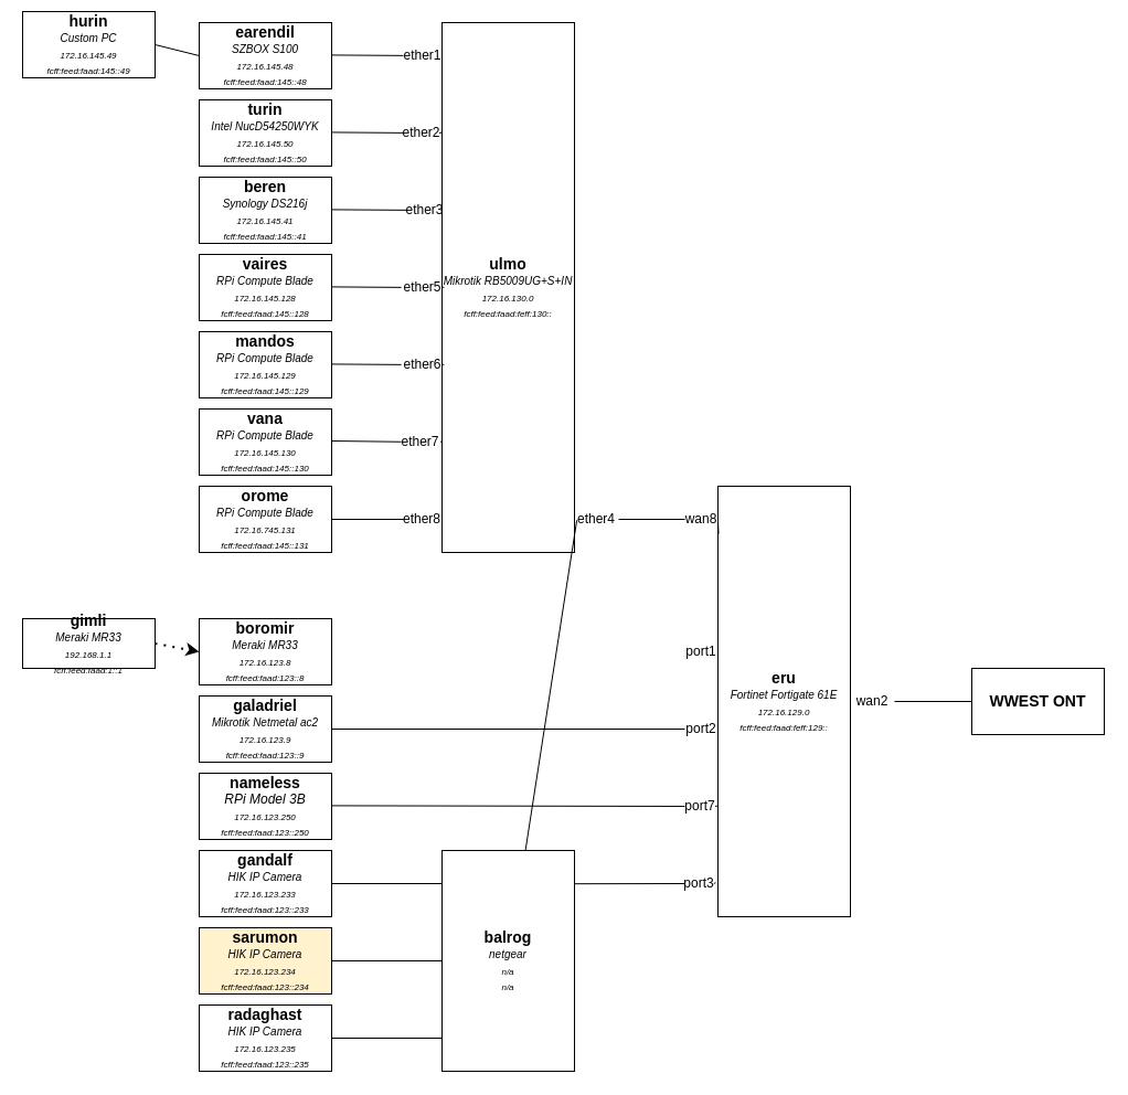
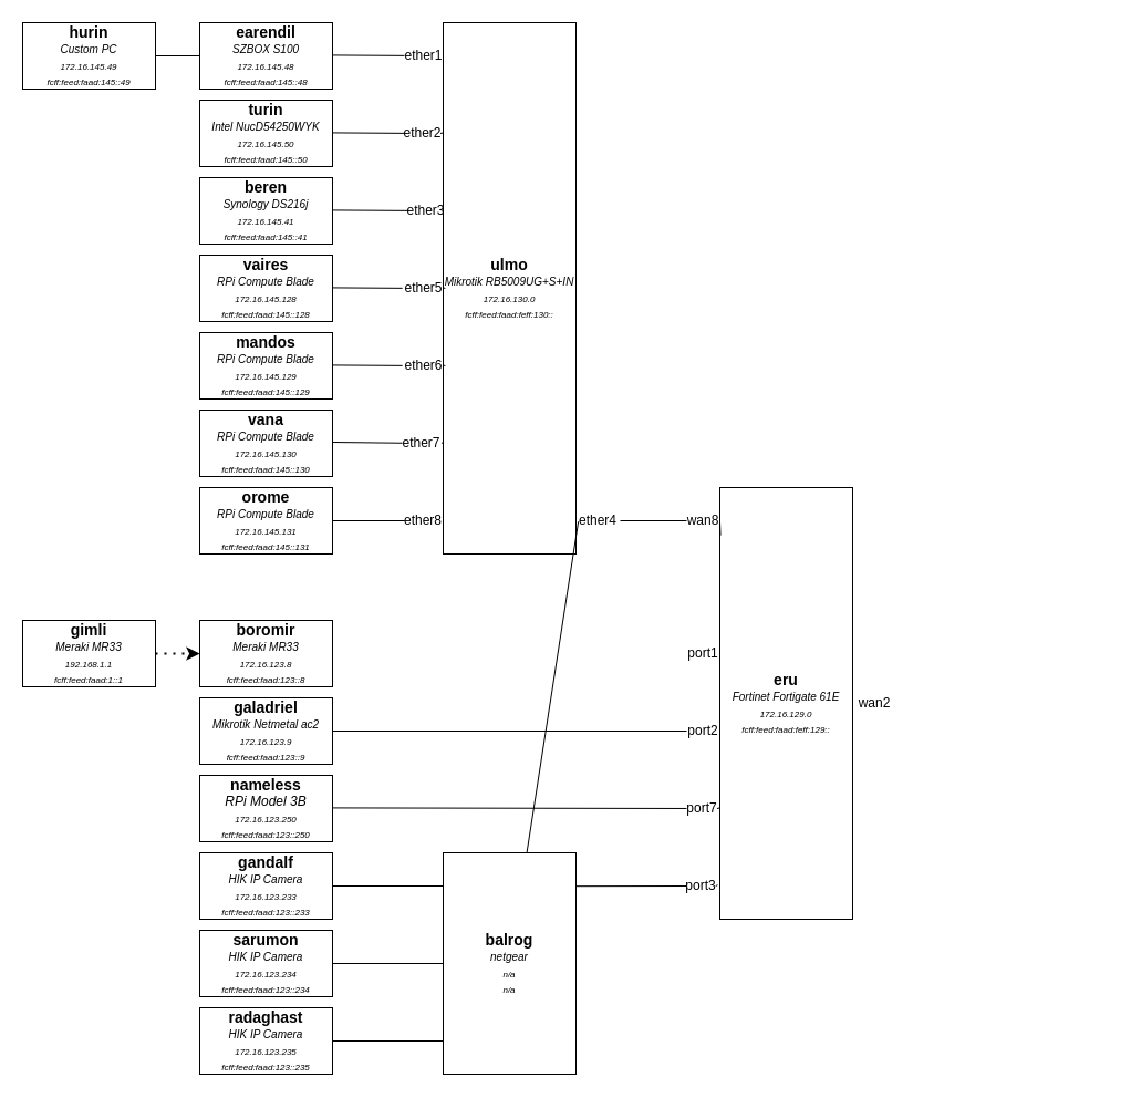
- <mxCell id="64" value="&lt;b&gt;&lt;font style=&quot;font-size: 14px;&quot;&gt;hurin&lt;/font&gt;&lt;/b&gt;&lt;br&gt;&lt;font style=&quot;&quot;&gt;&lt;i style=&quot;&quot;&gt;&lt;font style=&quot;font-size: 10px;&quot;&gt;Custom PC&lt;/font&gt;&lt;br&gt;&lt;span style=&quot;font-size: 8px;&quot;&gt;172.16.145.49&lt;/span&gt;&lt;br&gt;&lt;span style=&quot;font-size: 8px;&quot;&gt;fcff:feed:faad:145::49&lt;/span&gt;&lt;br&gt;&lt;/i&gt;&lt;/font&gt;" style="rounded=0;whiteSpace=wrap;html=1;" parent="1" vertex="1"><mxGeometry x="20" y="10" width="120" height="60" as="geometry" /></mxCell>
+ <mxCell id="64" value="&lt;b&gt;&lt;font style=&quot;font-size: 14px;&quot;&gt;hurin&lt;/font&gt;&lt;/b&gt;&lt;br&gt;&lt;font style=&quot;&quot;&gt;&lt;i style=&quot;&quot;&gt;&lt;font style=&quot;font-size: 10px;&quot;&gt;Custom PC&lt;/font&gt;&lt;br&gt;&lt;span style=&quot;font-size: 8px;&quot;&gt;172.16.145.49&lt;/span&gt;&lt;br&gt;&lt;span style=&quot;font-size: 8px;&quot;&gt;fcff:feed:faad:145::49&lt;/span&gt;&lt;br&gt;&lt;/i&gt;&lt;/font&gt;" style="rounded=0;whiteSpace=wrap;html=1;" parent="1" vertex="1"><mxGeometry x="20" y="20" width="120" height="60" as="geometry" /></mxCell>
- <mxCell id="7" value="&lt;font style=&quot;font-size: 14px;&quot;&gt;&lt;b&gt;orome&lt;br&gt;&lt;/b&gt;&lt;/font&gt;&lt;font style=&quot;&quot;&gt;&lt;i style=&quot;&quot;&gt;&lt;font style=&quot;font-size: 10px;&quot;&gt;RPi Compute Blade&lt;/font&gt;&lt;br&gt;&lt;span style=&quot;font-size: 8px;&quot;&gt;172.16.745.131&lt;/span&gt;&lt;br&gt;&lt;span style=&quot;font-size: 8px;&quot;&gt;fcff:feed:faad:145::131&lt;/span&gt;&lt;br&gt;&lt;/i&gt;&lt;/font&gt;" style="rounded=0;whiteSpace=wrap;html=1;" parent="1" vertex="1"><mxGeometry x="180" y="440" width="120" height="60" as="geometry" /></mxCell>
+ <mxCell id="7" value="&lt;font style=&quot;font-size: 14px;&quot;&gt;&lt;b&gt;orome&lt;br&gt;&lt;/b&gt;&lt;/font&gt;&lt;font style=&quot;&quot;&gt;&lt;i style=&quot;&quot;&gt;&lt;font style=&quot;font-size: 10px;&quot;&gt;RPi Compute Blade&lt;/font&gt;&lt;br&gt;&lt;span style=&quot;font-size: 8px;&quot;&gt;172.16.145.131&lt;/span&gt;&lt;br&gt;&lt;span style=&quot;font-size: 8px;&quot;&gt;fcff:feed:faad:145::131&lt;/span&gt;&lt;br&gt;&lt;/i&gt;&lt;/font&gt;" style="rounded=0;whiteSpace=wrap;html=1;" parent="1" vertex="1"><mxGeometry x="180" y="440" width="120" height="60" as="geometry" /></mxCell>
- <mxCell id="12" value="&lt;font style=&quot;font-size: 14px;&quot;&gt;&lt;b&gt;gimli&lt;br&gt;&lt;/b&gt;&lt;/font&gt;&lt;font style=&quot;&quot;&gt;&lt;i style=&quot;&quot;&gt;&lt;span style=&quot;font-size: 10px;&quot;&gt;Meraki MR33&lt;/span&gt;&lt;br&gt;&lt;span style=&quot;font-size: 8px;&quot;&gt;192.168.1.1&lt;/span&gt;&lt;br&gt;&lt;span style=&quot;font-size: 8px;&quot;&gt;fcff:feed:faad:1::1&lt;/span&gt;&lt;br&gt;&lt;/i&gt;&lt;/font&gt;" style="rounded=0;whiteSpace=wrap;html=1;" parent="1" vertex="1"><mxGeometry x="20" y="560" width="120" height="45" as="geometry" /></mxCell>
+ <mxCell id="12" value="&lt;font style=&quot;font-size: 14px;&quot;&gt;&lt;b&gt;gimli&lt;br&gt;&lt;/b&gt;&lt;/font&gt;&lt;font style=&quot;&quot;&gt;&lt;i style=&quot;&quot;&gt;&lt;span style=&quot;font-size: 10px;&quot;&gt;Meraki MR33&lt;/span&gt;&lt;br&gt;&lt;span style=&quot;font-size: 8px;&quot;&gt;192.168.1.1&lt;/span&gt;&lt;br&gt;&lt;span style=&quot;font-size: 8px;&quot;&gt;fcff:feed:faad:1::1&lt;/span&gt;&lt;br&gt;&lt;/i&gt;&lt;/font&gt;" style="rounded=0;whiteSpace=wrap;html=1;" parent="1" vertex="1"><mxGeometry x="20" y="560" width="120" height="60" as="geometry" /></mxCell>
- <mxCell id="35" value="" style="endArrow=none;html=1;rounded=0;exitX=1;exitY=0.5;exitDx=0;exitDy=0;entryX=0;entryY=0.5;entryDx=0;entryDy=0;" parent="1" source="39" target="34" edge="1"><mxGeometry width="50" height="50" relative="1" as="geometry"><mxPoint x="690" y="730" as="sourcePoint" /><mxPoint x="740" y="680" as="targetPoint" /></mxGeometry></mxCell>
- <mxCell id="34" value="&lt;font style=&quot;font-size: 14px;&quot;&gt;&lt;b&gt;WWEST ONT&lt;/b&gt;&lt;/font&gt;&lt;font style=&quot;&quot;&gt;&lt;i style=&quot;&quot;&gt;&lt;br&gt;&lt;/i&gt;&lt;/font&gt;" style="rounded=0;whiteSpace=wrap;html=1;" parent="1" vertex="1"><mxGeometry x="880" y="605" width="120" height="60" as="geometry" /></mxCell>
- <mxCell id="16" value="&lt;font style=&quot;font-size: 14px;&quot;&gt;&lt;b&gt;sarumon&lt;br&gt;&lt;/b&gt;&lt;/font&gt;&lt;font style=&quot;&quot;&gt;&lt;i style=&quot;&quot;&gt;&lt;font style=&quot;font-size: 10px;&quot;&gt;HIK IP Camera&lt;/font&gt;&lt;br&gt;&lt;span style=&quot;font-size: 8px;&quot;&gt;172.16.123.234&lt;/span&gt;&lt;br&gt;&lt;span style=&quot;font-size: 8px;&quot;&gt;fcff:feed:faad:123::234&lt;/span&gt;&lt;br&gt;&lt;/i&gt;&lt;/font&gt;" style="rounded=0;whiteSpace=wrap;html=1;fillColor=#fff2cc;" parent="1" vertex="1"><mxGeometry x="180" y="840" width="120" height="60" as="geometry" /></mxCell>
+ <mxCell id="16" value="&lt;font style=&quot;font-size: 14px;&quot;&gt;&lt;b&gt;sarumon&lt;br&gt;&lt;/b&gt;&lt;/font&gt;&lt;font style=&quot;&quot;&gt;&lt;i style=&quot;&quot;&gt;&lt;font style=&quot;font-size: 10px;&quot;&gt;HIK IP Camera&lt;/font&gt;&lt;br&gt;&lt;span style=&quot;font-size: 8px;&quot;&gt;172.16.123.234&lt;/span&gt;&lt;br&gt;&lt;span style=&quot;font-size: 8px;&quot;&gt;fcff:feed:faad:123::234&lt;/span&gt;&lt;br&gt;&lt;/i&gt;&lt;/font&gt;" style="rounded=0;whiteSpace=wrap;html=1;" parent="1" vertex="1"><mxGeometry x="180" y="840" width="120" height="60" as="geometry" /></mxCell>
